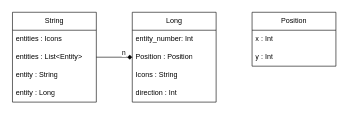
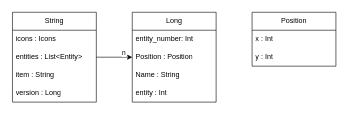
- <mxCell id="11" value="entities : Icons" style="text;strokeColor=none;fillColor=none;align=left;verticalAlign=middle;spacingLeft=4;spacingRight=4;overflow=hidden;points=[[0,0.5],[1,0.5]];portConstraint=eastwest;rotatable=0;whiteSpace=wrap;html=1;" parent="10" vertex="1"><mxGeometry y="30" width="140" height="30" as="geometry" /></mxCell>
+ <mxCell id="11" value="icons : Icons" style="text;strokeColor=none;fillColor=none;align=left;verticalAlign=middle;spacingLeft=4;spacingRight=4;overflow=hidden;points=[[0,0.5],[1,0.5]];portConstraint=eastwest;rotatable=0;whiteSpace=wrap;html=1;" parent="10" vertex="1"><mxGeometry y="30" width="140" height="30" as="geometry" /></mxCell>
- <mxCell id="15" style="edgeStyle=orthogonalEdgeStyle;rounded=0;orthogonalLoop=1;jettySize=auto;html=1;endArrow=diamond;" parent="1" source="12" target="2" edge="1"><mxGeometry relative="1" as="geometry" /></mxCell>
+ <mxCell id="15" style="edgeStyle=orthogonalEdgeStyle;rounded=0;orthogonalLoop=1;jettySize=auto;html=1;" parent="1" source="12" target="2" edge="1"><mxGeometry relative="1" as="geometry" /></mxCell>
- <mxCell id="13" value="entity : String" style="text;strokeColor=none;fillColor=none;align=left;verticalAlign=middle;spacingLeft=4;spacingRight=4;overflow=hidden;points=[[0,0.5],[1,0.5]];portConstraint=eastwest;rotatable=0;whiteSpace=wrap;html=1;" parent="10" vertex="1"><mxGeometry y="90" width="140" height="30" as="geometry" /></mxCell>
+ <mxCell id="13" value="item : String" style="text;strokeColor=none;fillColor=none;align=left;verticalAlign=middle;spacingLeft=4;spacingRight=4;overflow=hidden;points=[[0,0.5],[1,0.5]];portConstraint=eastwest;rotatable=0;whiteSpace=wrap;html=1;" parent="10" vertex="1"><mxGeometry y="90" width="140" height="30" as="geometry" /></mxCell>
- <mxCell id="5" value="Icons : String" style="text;strokeColor=none;fillColor=none;align=left;verticalAlign=middle;spacingLeft=4;spacingRight=4;overflow=hidden;points=[[0,0.5],[1,0.5]];portConstraint=eastwest;rotatable=0;whiteSpace=wrap;html=1;" parent="2" vertex="1"><mxGeometry y="90" width="140" height="30" as="geometry" /></mxCell>
+ <mxCell id="5" value="Name : String" style="text;strokeColor=none;fillColor=none;align=left;verticalAlign=middle;spacingLeft=4;spacingRight=4;overflow=hidden;points=[[0,0.5],[1,0.5]];portConstraint=eastwest;rotatable=0;whiteSpace=wrap;html=1;" parent="2" vertex="1"><mxGeometry y="90" width="140" height="30" as="geometry" /></mxCell>
- <mxCell id="14" value="entity : Long" style="text;strokeColor=none;fillColor=none;align=left;verticalAlign=middle;spacingLeft=4;spacingRight=4;overflow=hidden;points=[[0,0.5],[1,0.5]];portConstraint=eastwest;rotatable=0;whiteSpace=wrap;html=1;" parent="10" vertex="1"><mxGeometry y="120" width="140" height="30" as="geometry" /></mxCell>
+ <mxCell id="14" value="version : Long" style="text;strokeColor=none;fillColor=none;align=left;verticalAlign=middle;spacingLeft=4;spacingRight=4;overflow=hidden;points=[[0,0.5],[1,0.5]];portConstraint=eastwest;rotatable=0;whiteSpace=wrap;html=1;" parent="10" vertex="1"><mxGeometry y="120" width="140" height="30" as="geometry" /></mxCell>
- <mxCell id="6" value="direction : Int" style="text;strokeColor=none;fillColor=none;align=left;verticalAlign=middle;spacingLeft=4;spacingRight=4;overflow=hidden;points=[[0,0.5],[1,0.5]];portConstraint=eastwest;rotatable=0;whiteSpace=wrap;html=1;" parent="2" vertex="1"><mxGeometry y="120" width="140" height="30" as="geometry" /></mxCell>
+ <mxCell id="6" value="entity : Int" style="text;strokeColor=none;fillColor=none;align=left;verticalAlign=middle;spacingLeft=4;spacingRight=4;overflow=hidden;points=[[0,0.5],[1,0.5]];portConstraint=eastwest;rotatable=0;whiteSpace=wrap;html=1;" parent="2" vertex="1"><mxGeometry y="120" width="140" height="30" as="geometry" /></mxCell>
